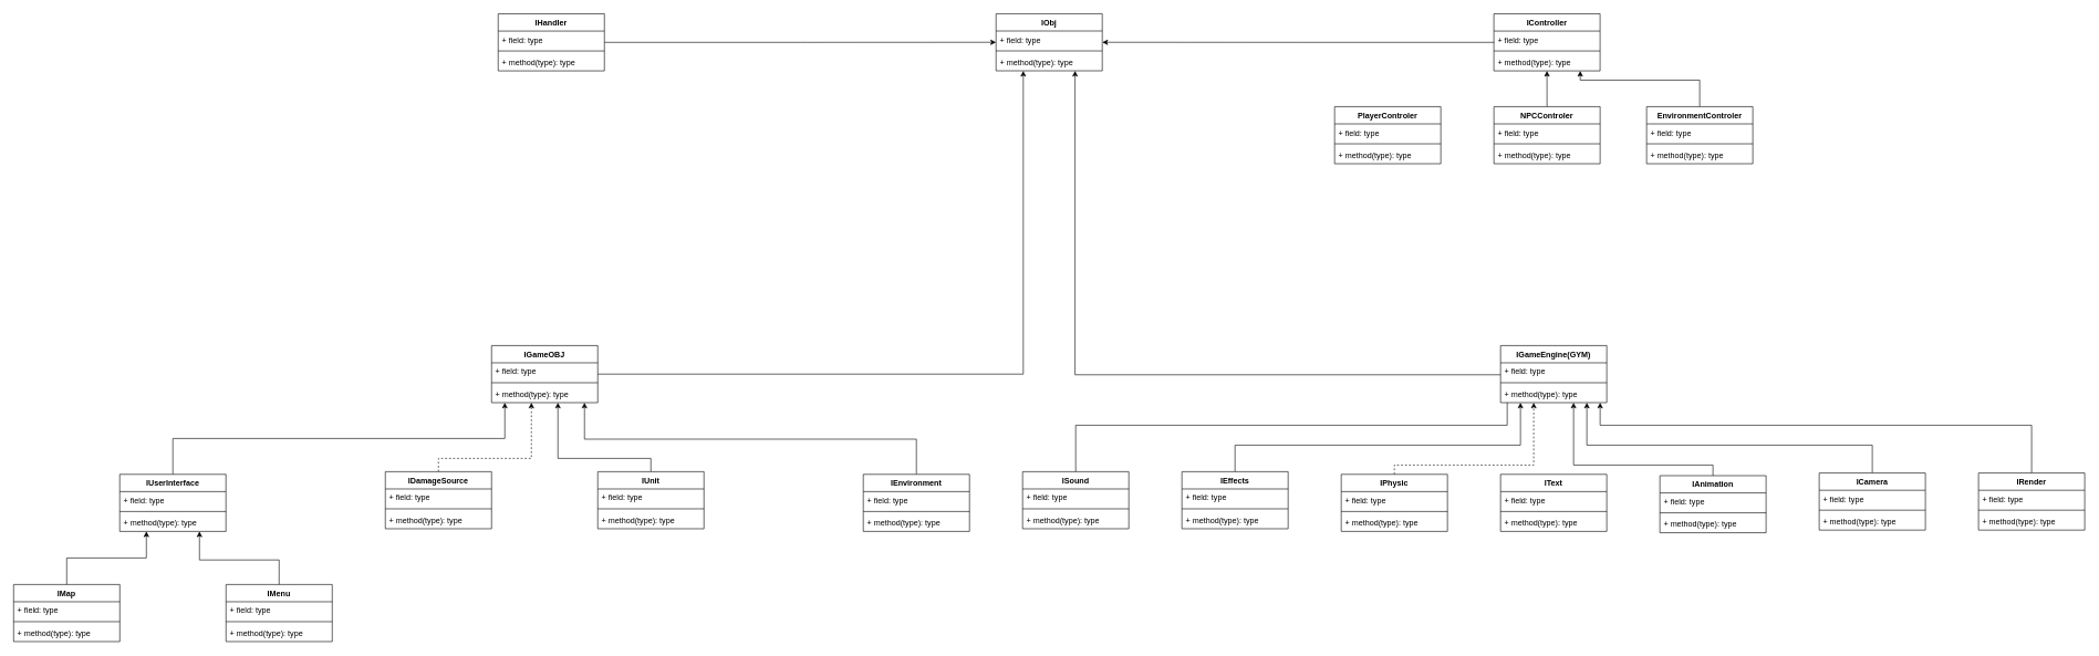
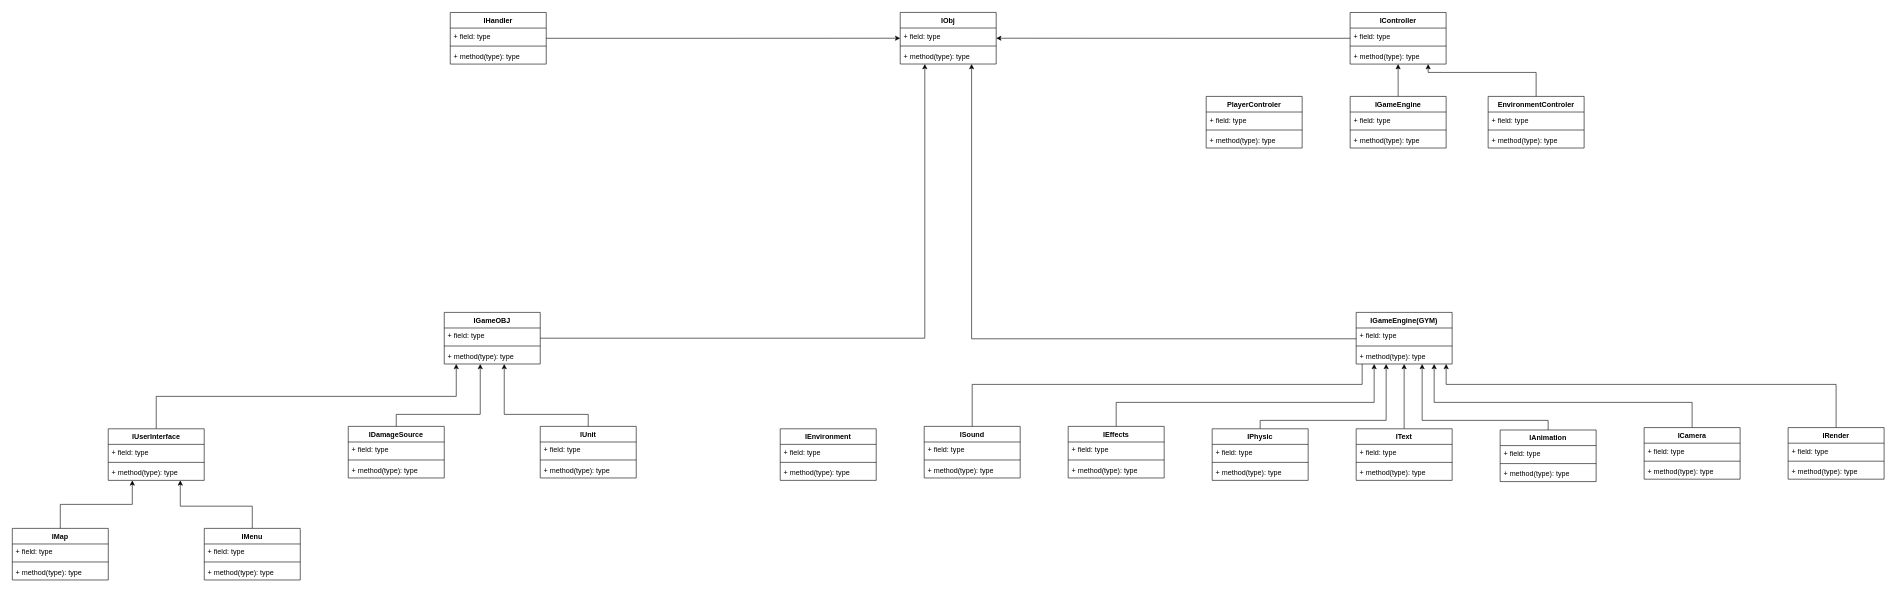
- <mxCell id="96" value="NPCControler" style="swimlane;fontStyle=1;align=center;verticalAlign=top;childLayout=stackLayout;horizontal=1;startSize=26;horizontalStack=0;resizeParent=1;resizeParentMax=0;resizeLast=0;collapsible=1;marginBottom=0;" vertex="1" parent="1"><mxGeometry x="2250" y="160" width="160" height="86" as="geometry" /></mxCell>
+ <mxCell id="96" value="IGameEngine" style="swimlane;fontStyle=1;align=center;verticalAlign=top;childLayout=stackLayout;horizontal=1;startSize=26;horizontalStack=0;resizeParent=1;resizeParentMax=0;resizeLast=0;collapsible=1;marginBottom=0;" vertex="1" parent="1"><mxGeometry x="2250" y="160" width="160" height="86" as="geometry" /></mxCell>
+ <mxCell id="71" style="edgeStyle=orthogonalEdgeStyle;rounded=0;orthogonalLoop=1;jettySize=auto;html=1;" edge="1" parent="1" source="72" target="42"><mxGeometry relative="1" as="geometry" /></mxCell>
- <mxCell id="36" style="edgeStyle=orthogonalEdgeStyle;rounded=0;orthogonalLoop=1;jettySize=auto;html=1;" edge="1" parent="1" source="37" target="27"><mxGeometry relative="1" as="geometry"><Array as="points"><mxPoint x="1380" y="661" /><mxPoint x="880" y="661" /></Array></mxGeometry></mxCell>
- <mxCell id="21" style="edgeStyle=orthogonalEdgeStyle;rounded=0;orthogonalLoop=1;jettySize=auto;html=1;dashed=1;" edge="1" parent="1" source="22" target="27"><mxGeometry relative="1" as="geometry"><Array as="points"><mxPoint x="660" y="690" /><mxPoint x="800" y="690" /></Array></mxGeometry></mxCell>
+ <mxCell id="21" style="edgeStyle=orthogonalEdgeStyle;rounded=0;orthogonalLoop=1;jettySize=auto;html=1;" edge="1" parent="1" source="22" target="27"><mxGeometry relative="1" as="geometry"><Array as="points"><mxPoint x="660" y="690" /><mxPoint x="800" y="690" /></Array></mxGeometry></mxCell>
- <mxCell id="56" style="edgeStyle=orthogonalEdgeStyle;rounded=0;orthogonalLoop=1;jettySize=auto;html=1;exitX=0.5;exitY=0;exitDx=0;exitDy=0;dashed=1;" edge="1" parent="1" source="57" target="42"><mxGeometry relative="1" as="geometry"><Array as="points"><mxPoint x="2100" y="700" /><mxPoint x="2310" y="700" /></Array></mxGeometry></mxCell>
+ <mxCell id="56" style="edgeStyle=orthogonalEdgeStyle;rounded=0;orthogonalLoop=1;jettySize=auto;html=1;exitX=0.5;exitY=0;exitDx=0;exitDy=0;" edge="1" parent="1" source="57" target="42"><mxGeometry relative="1" as="geometry"><Array as="points"><mxPoint x="2100" y="700" /><mxPoint x="2310" y="700" /></Array></mxGeometry></mxCell>
